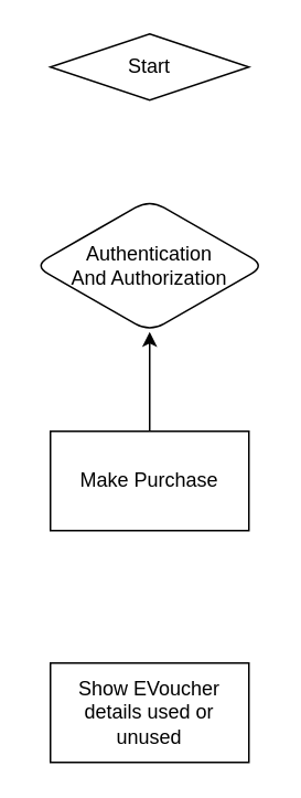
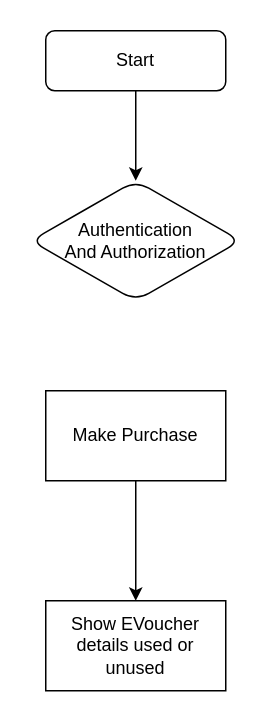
- <mxCell id="3" value="Start" style="rhombus;whiteSpace=wrap;html=1;" vertex="1" parent="1"><mxGeometry x="30" y="20" width="120" height="40" as="geometry" /></mxCell>
+ <mxCell id="3" value="Start" style="rounded=1;whiteSpace=wrap;html=1;" vertex="1" parent="1"><mxGeometry x="30" y="20" width="120" height="40" as="geometry" /></mxCell>
+ <mxCell id="2" style="edgeStyle=orthogonalEdgeStyle;rounded=0;orthogonalLoop=1;jettySize=auto;html=1;entryX=0.5;entryY=0;entryDx=0;entryDy=0;" edge="1" parent="1" source="3" target="4"><mxGeometry relative="1" as="geometry" /></mxCell>
- <mxCell id="5" value="" style="edgeStyle=orthogonalEdgeStyle;rounded=0;orthogonalLoop=1;jettySize=auto;html=1;" edge="1" parent="1" source="6" target="4"><mxGeometry relative="1" as="geometry" /></mxCell>
+ <mxCell id="5" value="" style="edgeStyle=orthogonalEdgeStyle;rounded=0;orthogonalLoop=1;jettySize=auto;html=1;" edge="1" parent="1" source="6" target="7"><mxGeometry relative="1" as="geometry" /></mxCell>
